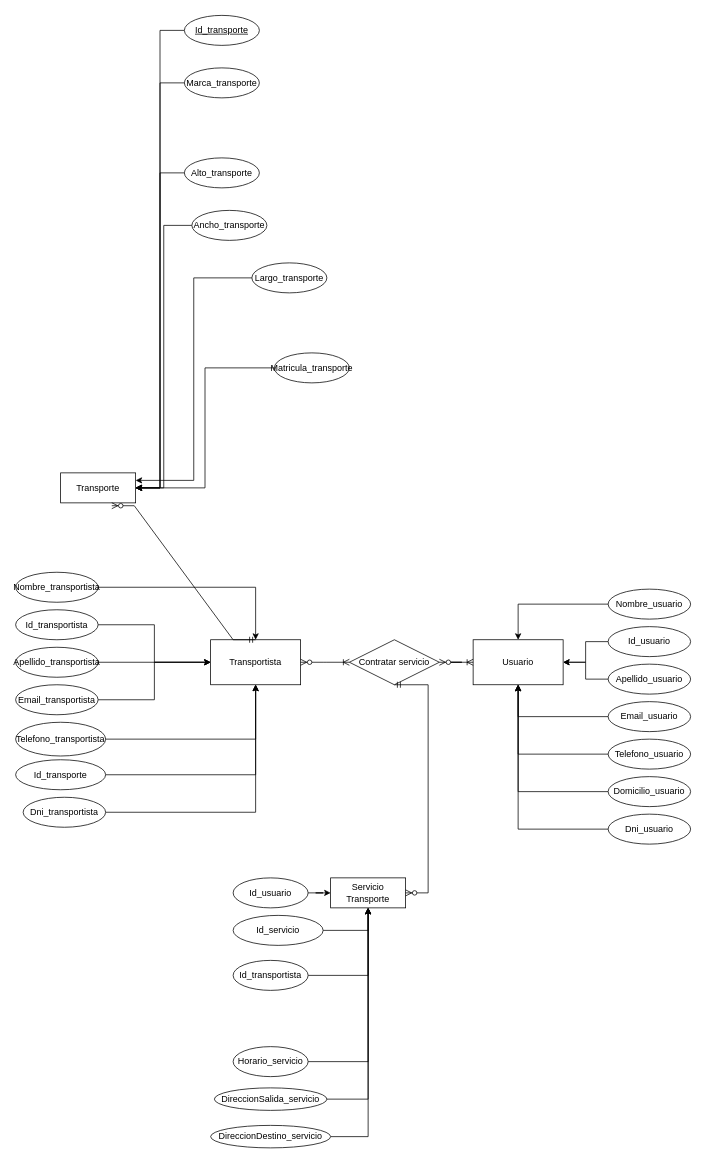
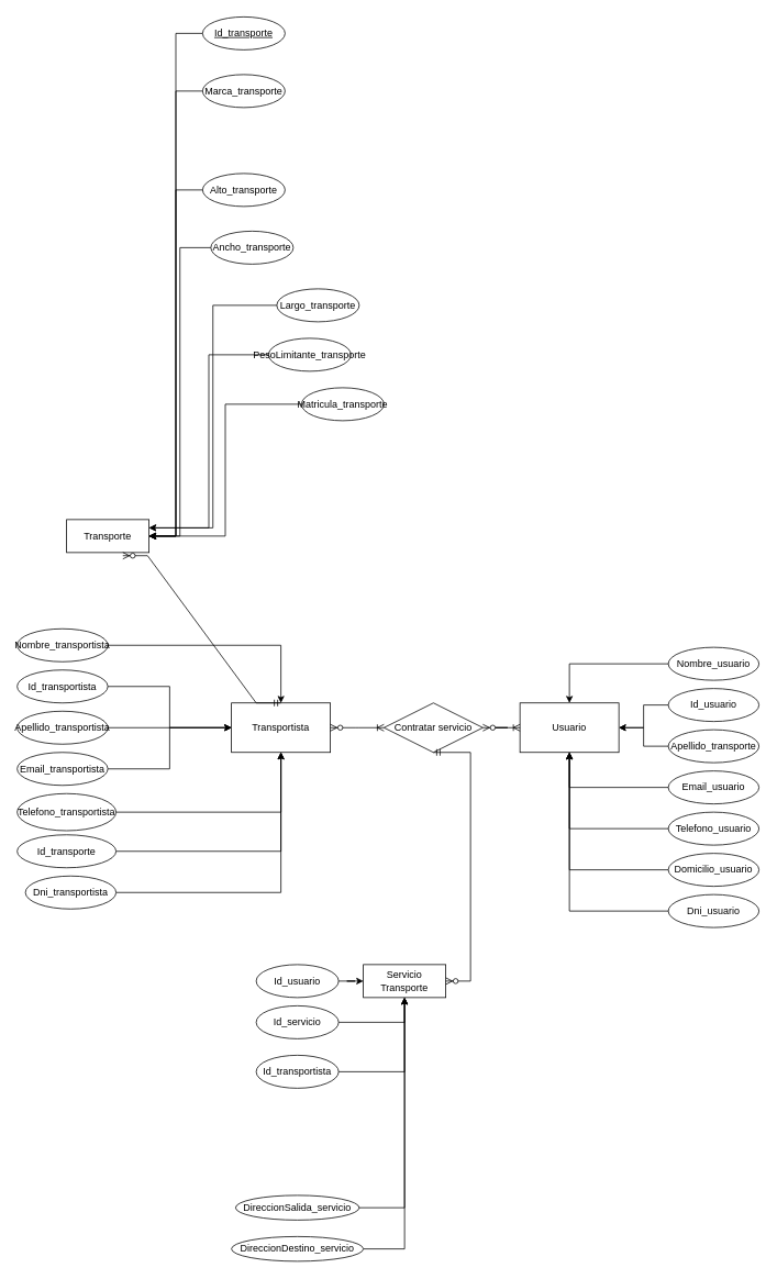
+ <mxCell id="60" style="edgeStyle=orthogonalEdgeStyle;rounded=0;orthogonalLoop=1;jettySize=auto;html=1;entryX=1;entryY=0.25;entryDx=0;entryDy=0;" edge="1" parent="1" source="61" target="49"><mxGeometry relative="1" as="geometry" /></mxCell>
+ <mxCell id="61" value="PesoLimitante_transporte" style="ellipse;whiteSpace=wrap;html=1;align=center;" vertex="1" parent="1"><mxGeometry x="325" y="410" width="100" height="40" as="geometry" /></mxCell>
- <mxCell id="9" value="Apellido_usuario" style="ellipse;whiteSpace=wrap;html=1;" parent="1" vertex="1"><mxGeometry x="810" y="885" width="110" height="40" as="geometry" /></mxCell>
+ <mxCell id="9" value="Apellido_transporte" style="ellipse;whiteSpace=wrap;html=1;" parent="1" vertex="1"><mxGeometry x="810" y="885" width="110" height="40" as="geometry" /></mxCell>
- <mxCell id="34" value="Id_servicio" style="ellipse;whiteSpace=wrap;html=1;align=center;" parent="1" vertex="1"><mxGeometry x="310" y="1220" width="120" height="40" as="geometry" /></mxCell>
+ <mxCell id="34" value="Id_servicio" style="ellipse;whiteSpace=wrap;html=1;align=center;" parent="1" vertex="1"><mxGeometry x="310" y="1220" width="100" height="40" as="geometry" /></mxCell>
- <mxCell id="36" value="Horario_servicio" style="ellipse;whiteSpace=wrap;html=1;align=center;" parent="1" vertex="1"><mxGeometry x="310" y="1395" width="100" height="40" as="geometry" /></mxCell>
- <mxCell id="35" style="edgeStyle=orthogonalEdgeStyle;rounded=0;orthogonalLoop=1;jettySize=auto;html=1;exitX=1;exitY=0.5;exitDx=0;exitDy=0;" parent="1" source="36" target="32" edge="1"><mxGeometry relative="1" as="geometry" /></mxCell>
